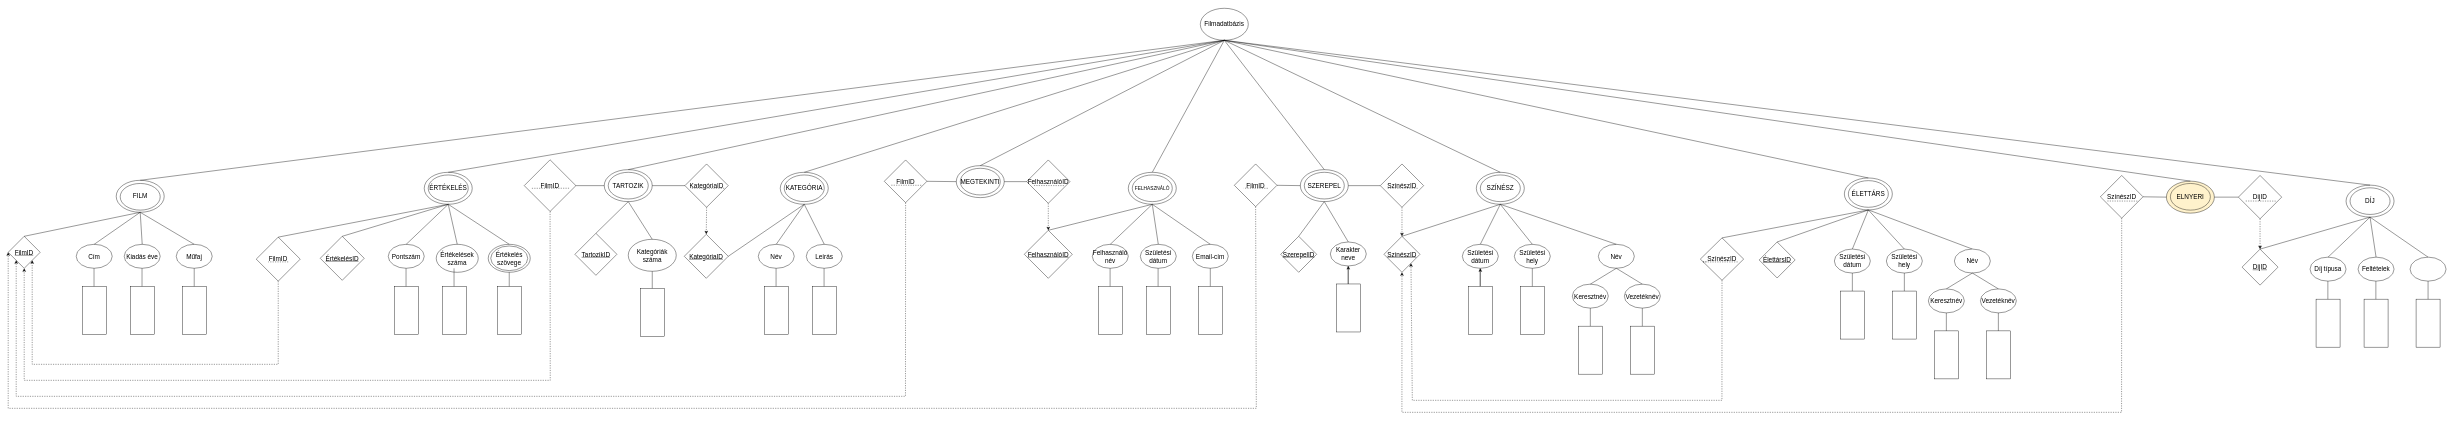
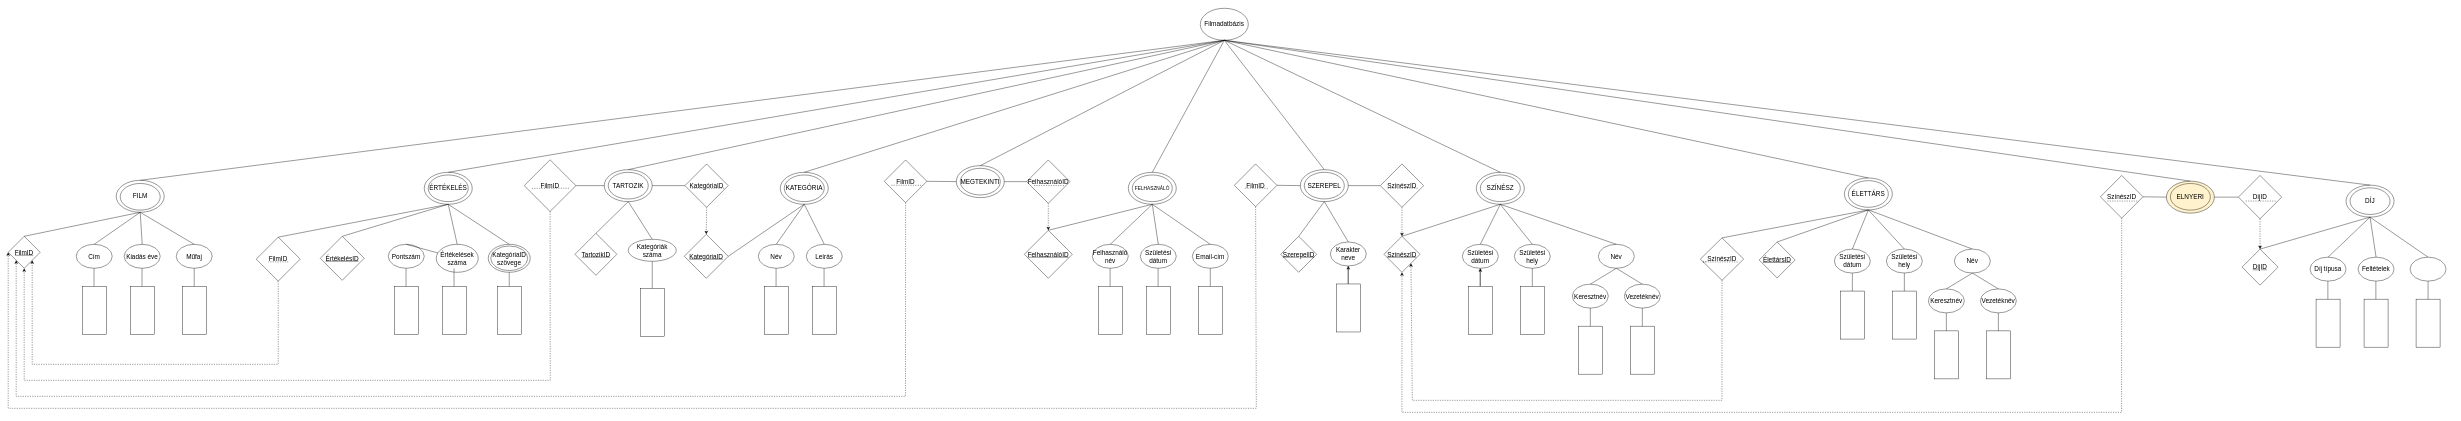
- <mxCell id="30" value="" style="endArrow=none;html=1;rounded=0;entryX=0.5;entryY=1;entryDx=0;entryDy=0;exitX=0.5;exitY=0;exitDx=0;exitDy=0;fontSize=16;" parent="1" source="19" target="4" edge="1"><mxGeometry width="50" height="50" relative="1" as="geometry"><mxPoint x="850" y="660" as="sourcePoint" /><mxPoint x="900" y="610" as="targetPoint" /></mxGeometry></mxCell>
+ <mxCell id="30" value="" style="endArrow=none;html=1;rounded=0;exitX=0.5;exitY=0;exitDx=0;exitDy=0;fontSize=16;" parent="1" source="19" target="20" edge="1"><mxGeometry width="50" height="50" relative="1" as="geometry"><mxPoint x="850" y="660" as="sourcePoint" /><mxPoint x="900" y="610" as="targetPoint" /></mxGeometry></mxCell>
- <mxCell id="95" value="&lt;font style=&quot;font-size: 16px;&quot;&gt;Kategóriák száma&lt;/font&gt;" style="ellipse;whiteSpace=wrap;html=1;" parent="1" vertex="1"><mxGeometry x="1570" y="597.5" width="120" height="80" as="geometry" /></mxCell>
+ <mxCell id="95" value="&lt;font style=&quot;font-size: 16px;&quot;&gt;Kategóriák száma&lt;/font&gt;" style="ellipse;whiteSpace=wrap;html=1;" parent="1" vertex="1"><mxGeometry x="1570" y="597.5" width="120" height="55" as="geometry" /></mxCell>
- <mxCell id="196" value="&lt;font style=&quot;font-size: 16px;&quot;&gt;Értékelés szövege&lt;/font&gt;" style="ellipse;whiteSpace=wrap;html=1;fillStyle=solid;fillColor=none;" parent="1" vertex="1"><mxGeometry x="1226.25" y="614.17" width="92.5" height="61.67" as="geometry" /></mxCell>
+ <mxCell id="196" value="&lt;font style=&quot;font-size: 16px;&quot;&gt;KategóriaID szövege&lt;/font&gt;" style="ellipse;whiteSpace=wrap;html=1;fillStyle=solid;fillColor=none;" parent="1" vertex="1"><mxGeometry x="1226.25" y="614.17" width="92.5" height="61.67" as="geometry" /></mxCell>
